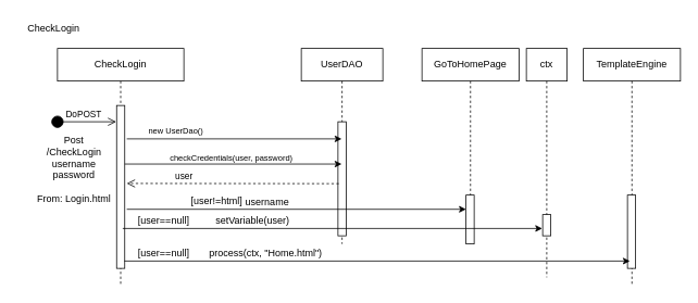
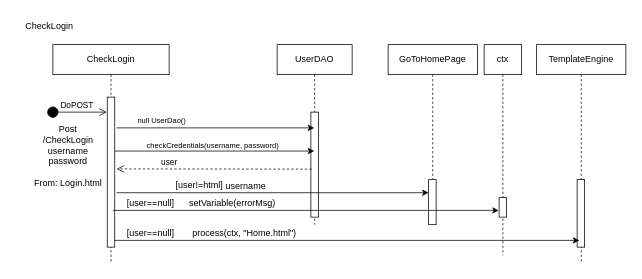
- <mxCell id="12" value="&lt;font style=&quot;font-size: 10px;&quot;&gt;new UserDao()&lt;/font&gt;" style="text;html=1;align=center;verticalAlign=middle;resizable=0;points=[];autosize=1;strokeColor=none;fillColor=none;" vertex="1" parent="1"><mxGeometry x="170" y="145" width="90" height="30" as="geometry" /></mxCell>
+ <mxCell id="12" value="&lt;font style=&quot;font-size: 10px;&quot;&gt;null UserDao()&lt;/font&gt;" style="text;html=1;align=center;verticalAlign=middle;resizable=0;points=[];autosize=1;strokeColor=none;fillColor=none;" vertex="1" parent="1"><mxGeometry x="170" y="145" width="90" height="30" as="geometry" /></mxCell>
- <mxCell id="14" value="&lt;span style=&quot;font-size: 10px;&quot;&gt;checkCredentials(user, password)&lt;/span&gt;" style="text;html=1;align=center;verticalAlign=middle;resizable=0;points=[];autosize=1;strokeColor=none;fillColor=none;" vertex="1" parent="1"><mxGeometry x="183" y="178" width="200" height="30" as="geometry" /></mxCell>
+ <mxCell id="14" value="&lt;span style=&quot;font-size: 10px;&quot;&gt;checkCredentials(username, password)&lt;/span&gt;" style="text;html=1;align=center;verticalAlign=middle;resizable=0;points=[];autosize=1;strokeColor=none;fillColor=none;" vertex="1" parent="1"><mxGeometry x="183" y="178" width="200" height="30" as="geometry" /></mxCell>
- <mxCell id="25" value="setVariable(user)" style="text;html=1;align=center;verticalAlign=middle;resizable=0;points=[];autosize=1;strokeColor=none;fillColor=none;" vertex="1" parent="1"><mxGeometry x="239" y="256" width="140" height="30" as="geometry" /></mxCell>
+ <mxCell id="25" value="setVariable(errorMsg)" style="text;html=1;align=center;verticalAlign=middle;resizable=0;points=[];autosize=1;strokeColor=none;fillColor=none;" vertex="1" parent="1"><mxGeometry x="239" y="256" width="140" height="30" as="geometry" /></mxCell>
